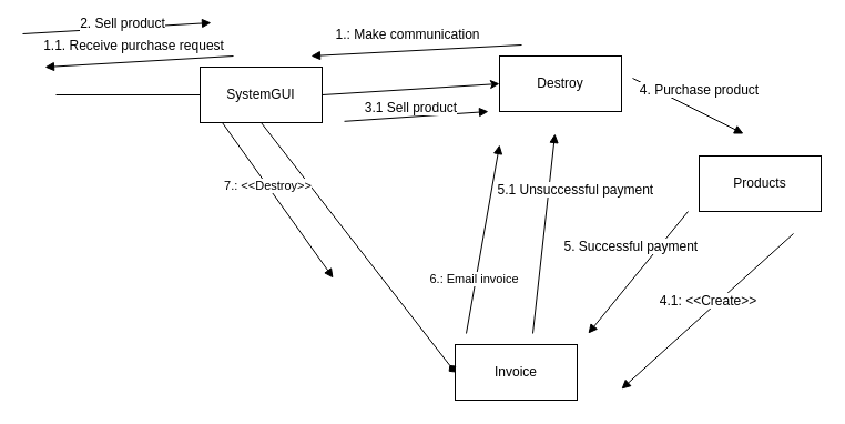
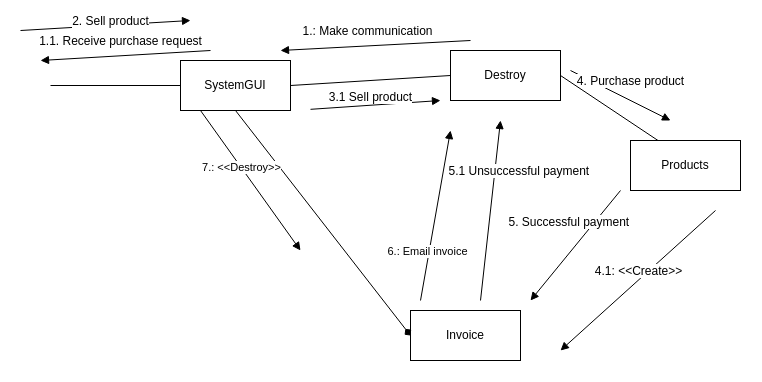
- <mxCell id="8" value="" style="endArrow=classic;html=1;rounded=0;exitX=1;exitY=0.5;exitDx=0;exitDy=0;entryX=0;entryY=0.5;entryDx=0;entryDy=0;" edge="1" parent="1" source="2" target="4"><mxGeometry width="50" height="50" relative="1" as="geometry"><mxPoint x="290" y="120" as="sourcePoint" /><mxPoint x="340" y="70" as="targetPoint" /></mxGeometry></mxCell>
+ <mxCell id="8" value="" style="endArrow=none;html=1;rounded=0;exitX=1;exitY=0.5;exitDx=0;exitDy=0;entryX=0;entryY=0.5;entryDx=0;entryDy=0;" edge="1" parent="1" source="2" target="4"><mxGeometry width="50" height="50" relative="1" as="geometry"><mxPoint x="290" y="120" as="sourcePoint" /><mxPoint x="340" y="70" as="targetPoint" /></mxGeometry></mxCell>
+ <mxCell id="11" value="" style="endArrow=none;html=1;rounded=0;entryX=1;entryY=0.5;entryDx=0;entryDy=0;exitX=0.25;exitY=0;exitDx=0;exitDy=0;" edge="1" parent="1" source="3" target="4"><mxGeometry width="50" height="50" relative="1" as="geometry"><mxPoint x="430" y="250" as="sourcePoint" /><mxPoint x="480" y="200" as="targetPoint" /></mxGeometry></mxCell>
